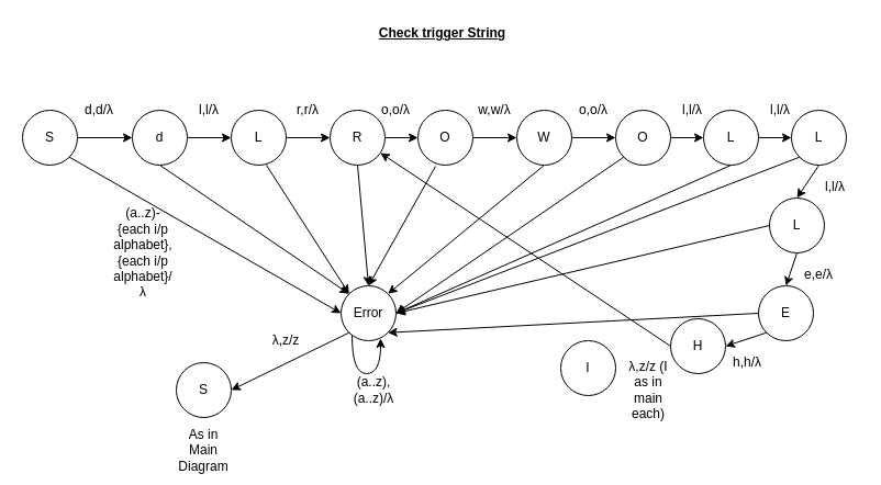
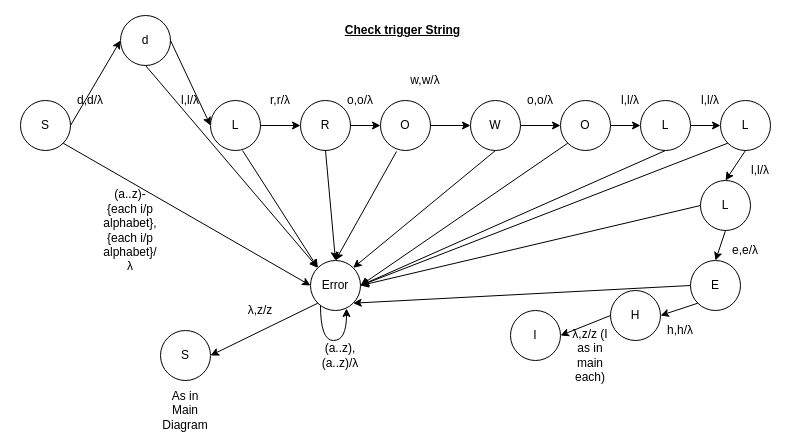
- <mxCell id="56" value="w,w/λ" style="text;html=1;strokeColor=none;fillColor=none;align=center;verticalAlign=middle;whiteSpace=wrap;rounded=0;" vertex="1" parent="1"><mxGeometry x="430" y="90" width="40" height="20" as="geometry" /></mxCell>
+ <mxCell id="56" value="w,w/λ" style="text;html=1;strokeColor=none;fillColor=none;align=center;verticalAlign=middle;whiteSpace=wrap;rounded=0;" vertex="1" parent="1"><mxGeometry x="405" y="70" width="40" height="20" as="geometry" /></mxCell>
- <mxCell id="3" value="d" style="ellipse;whiteSpace=wrap;html=1;aspect=fixed;" parent="1" vertex="1"><mxGeometry x="120" y="100" width="50" height="50" as="geometry" /></mxCell>
+ <mxCell id="3" value="d" style="ellipse;whiteSpace=wrap;html=1;aspect=fixed;" parent="1" vertex="1"><mxGeometry x="120" y="15" width="50" height="50" as="geometry" /></mxCell>
- <mxCell id="28" value="" style="endArrow=classic;html=1;exitX=0;exitY=0.5;exitDx=0;exitDy=0;" parent="1" source="13" target="5" edge="1"><mxGeometry width="50" height="50" relative="1" as="geometry"><mxPoint x="707.322" y="312.678" as="sourcePoint" /><mxPoint x="672.678" y="327.322" as="targetPoint" /></mxGeometry></mxCell>
+ <mxCell id="28" value="" style="endArrow=classic;html=1;exitX=0;exitY=0.5;exitDx=0;exitDy=0;entryX=1;entryY=0.5;entryDx=0;entryDy=0;" parent="1" source="13" target="14" edge="1"><mxGeometry width="50" height="50" relative="1" as="geometry"><mxPoint x="707.322" y="312.678" as="sourcePoint" /><mxPoint x="672.678" y="327.322" as="targetPoint" /></mxGeometry></mxCell>
